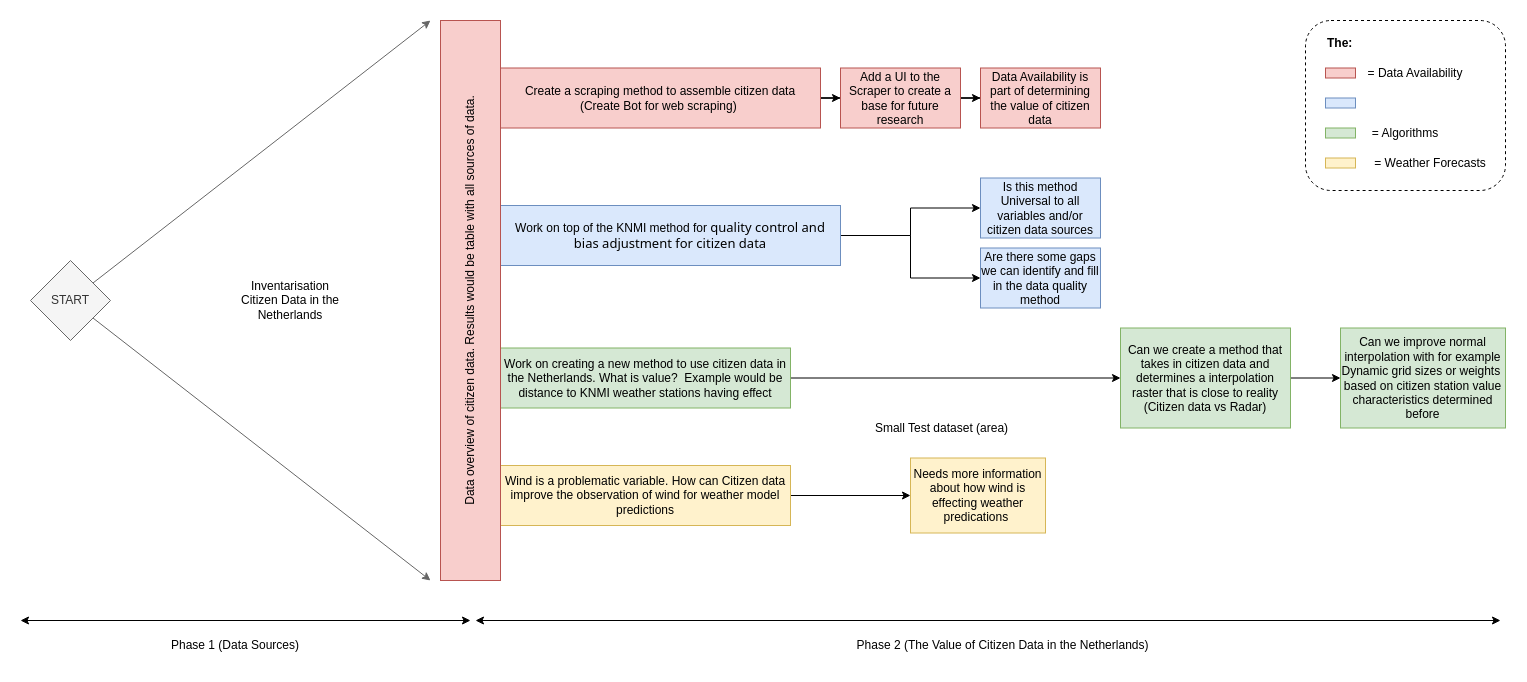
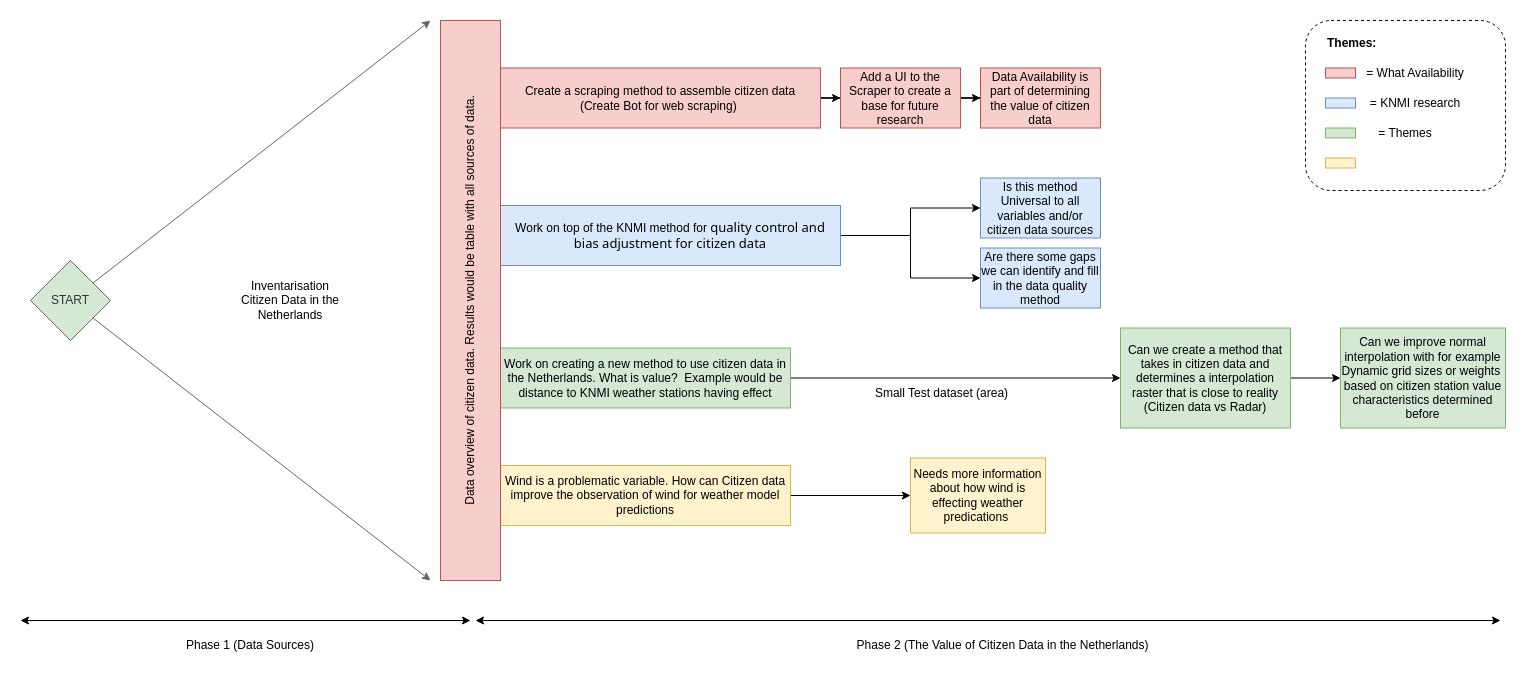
- <mxCell id="39" value="&lt;b&gt;The:&lt;/b&gt;" style="text;html=1;strokeColor=none;fillColor=none;align=left;verticalAlign=middle;whiteSpace=wrap;rounded=0;labelBackgroundColor=none;fontColor=#000000;" vertex="1" parent="1"><mxGeometry x="1325" y="27.5" width="60" height="30" as="geometry" /></mxCell>
+ <mxCell id="39" value="&lt;b&gt;Themes:&lt;/b&gt;" style="text;html=1;strokeColor=none;fillColor=none;align=left;verticalAlign=middle;whiteSpace=wrap;rounded=0;labelBackgroundColor=none;fontColor=#000000;" vertex="1" parent="1"><mxGeometry x="1325" y="27.5" width="60" height="30" as="geometry" /></mxCell>
- <mxCell id="32" value="= Data Availability" style="text;html=1;strokeColor=none;fillColor=none;align=center;verticalAlign=middle;whiteSpace=wrap;rounded=0;labelBackgroundColor=none;fontColor=#000000;" vertex="1" parent="1"><mxGeometry x="1365" y="57.5" width="100" height="30" as="geometry" /></mxCell>
+ <mxCell id="32" value="= What Availability" style="text;html=1;strokeColor=none;fillColor=none;align=center;verticalAlign=middle;whiteSpace=wrap;rounded=0;labelBackgroundColor=none;fontColor=#000000;" vertex="1" parent="1"><mxGeometry x="1365" y="57.5" width="100" height="30" as="geometry" /></mxCell>
+ <mxCell id="34" value="= KNMI research" style="text;html=1;strokeColor=none;fillColor=none;align=center;verticalAlign=middle;whiteSpace=wrap;rounded=0;labelBackgroundColor=none;fontColor=#000000;" vertex="1" parent="1"><mxGeometry x="1365" y="87.5" width="100" height="30" as="geometry" /></mxCell>
- <mxCell id="36" value="= Algorithms" style="text;html=1;strokeColor=none;fillColor=none;align=center;verticalAlign=middle;whiteSpace=wrap;rounded=0;labelBackgroundColor=none;fontColor=#000000;" vertex="1" parent="1"><mxGeometry x="1355" y="117.5" width="100" height="30" as="geometry" /></mxCell>
+ <mxCell id="36" value="= Themes" style="text;html=1;strokeColor=none;fillColor=none;align=center;verticalAlign=middle;whiteSpace=wrap;rounded=0;labelBackgroundColor=none;fontColor=#000000;" vertex="1" parent="1"><mxGeometry x="1355" y="117.5" width="100" height="30" as="geometry" /></mxCell>
- <mxCell id="38" value="= Weather Forecasts" style="text;html=1;strokeColor=none;fillColor=none;align=center;verticalAlign=middle;whiteSpace=wrap;rounded=0;labelBackgroundColor=none;fontColor=#000000;" vertex="1" parent="1"><mxGeometry x="1365" y="147.5" width="130" height="30" as="geometry" /></mxCell>
- <mxCell id="29" value="START" style="rhombus;whiteSpace=wrap;html=1;labelBackgroundColor=none;fontColor=#333333;fillColor=#f5f5f5;strokeColor=#666666;" vertex="1" parent="1"><mxGeometry x="30" y="260" width="80" height="80" as="geometry" /></mxCell>
+ <mxCell id="29" value="START" style="rhombus;whiteSpace=wrap;html=1;labelBackgroundColor=none;fontColor=#333333;fillColor=#d5e8d4;strokeColor=#666666;" vertex="1" parent="1"><mxGeometry x="30" y="260" width="80" height="80" as="geometry" /></mxCell>
- <mxCell id="28" value="Small Test dataset (area)" style="text;html=1;strokeColor=none;fillColor=none;align=center;verticalAlign=middle;whiteSpace=wrap;rounded=0;labelBackgroundColor=none;fontColor=#000000;" vertex="1" parent="1"><mxGeometry x="870" y="412.5" width="143" height="30" as="geometry" /></mxCell>
+ <mxCell id="28" value="Small Test dataset (area)" style="text;html=1;strokeColor=none;fillColor=none;align=center;verticalAlign=middle;whiteSpace=wrap;rounded=0;labelBackgroundColor=none;fontColor=#000000;" vertex="1" parent="1"><mxGeometry x="870" y="377.5" width="143" height="30" as="geometry" /></mxCell>
- <mxCell id="17" value="Phase 1 (Data Sources)" style="text;html=1;strokeColor=none;fillColor=none;align=center;verticalAlign=middle;whiteSpace=wrap;rounded=0;fontColor=#000000;" vertex="1" parent="1"><mxGeometry x="165" y="630" width="140" height="30" as="geometry" /></mxCell>
+ <mxCell id="17" value="Phase 1 (Data Sources)" style="text;html=1;strokeColor=none;fillColor=none;align=center;verticalAlign=middle;whiteSpace=wrap;rounded=0;fontColor=#000000;" vertex="1" parent="1"><mxGeometry x="180" y="630" width="140" height="30" as="geometry" /></mxCell>
